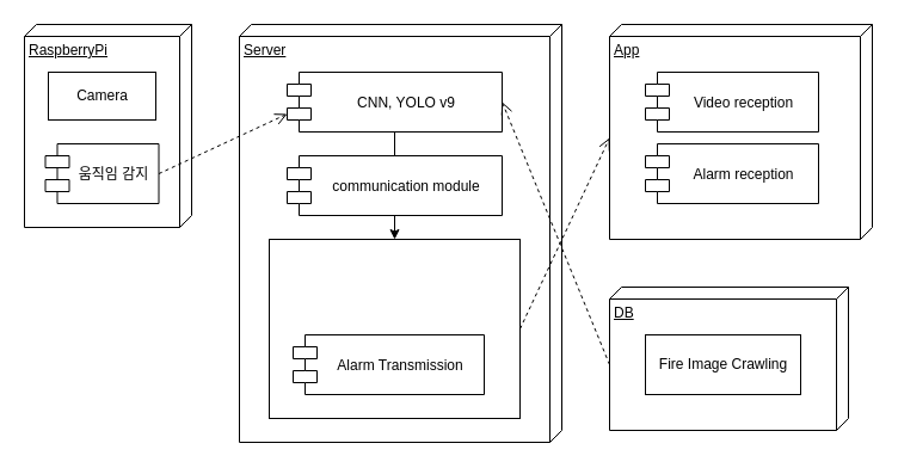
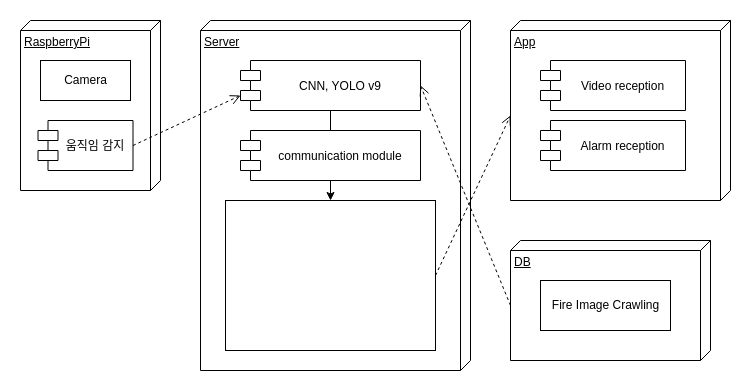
- <mxCell id="9" value="Alarm Transmission" style="shape=module;align=center;spacingLeft=20;align=center;verticalAlign=middle;" parent="1" vertex="1"><mxGeometry x="245" y="280" width="160" height="50" as="geometry" /></mxCell>
